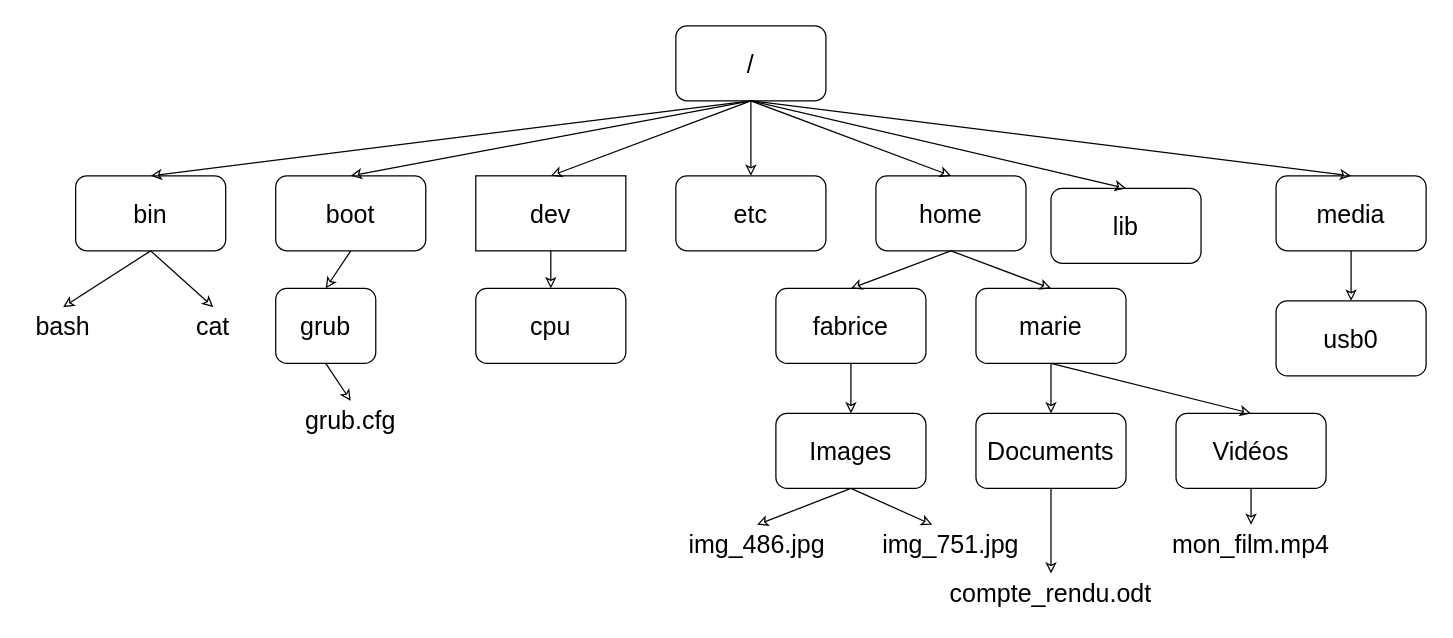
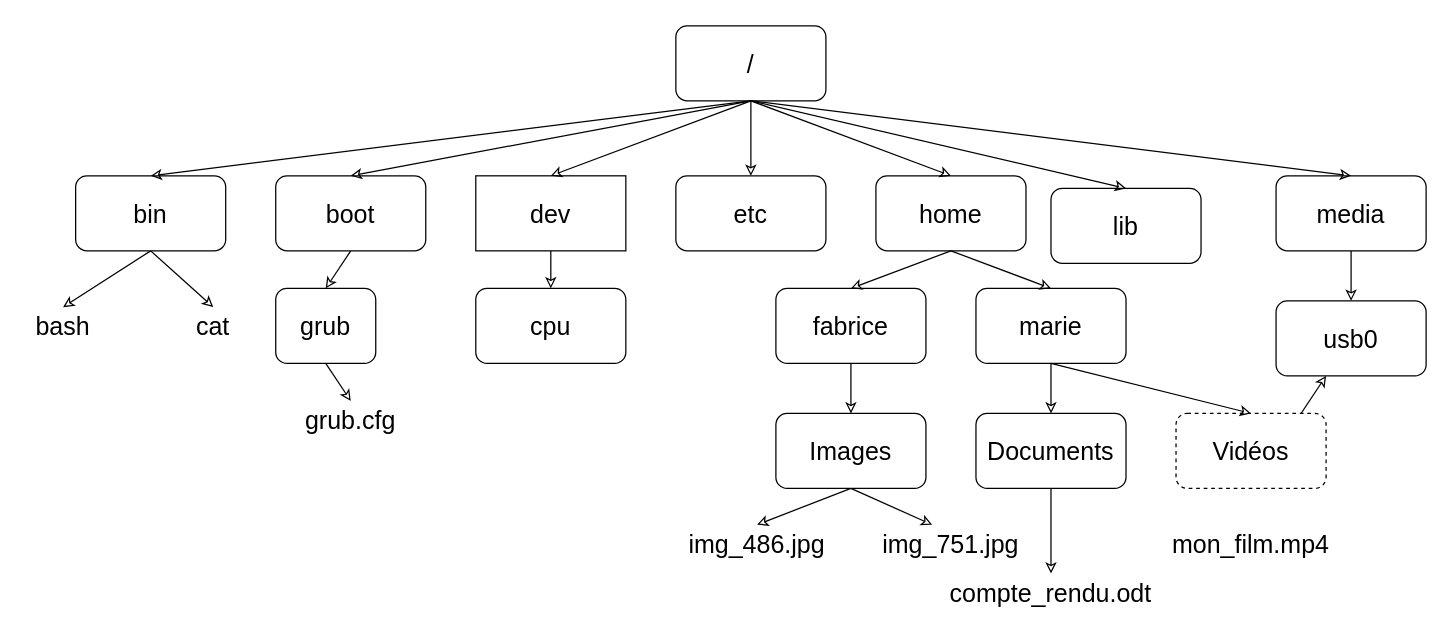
- <mxCell id="44" value="Vidéos" style="rounded=1;whiteSpace=wrap;html=1;fontSize=20;" vertex="1" parent="1"><mxGeometry x="940" y="330" width="120" height="60" as="geometry" /></mxCell>
+ <mxCell id="44" value="Vidéos" style="rounded=1;whiteSpace=wrap;html=1;fontSize=20;dashed=1;" vertex="1" parent="1"><mxGeometry x="940" y="330" width="120" height="60" as="geometry" /></mxCell>
- <mxCell id="43" style="edgeStyle=none;rounded=0;orthogonalLoop=1;jettySize=auto;html=1;exitX=0.5;exitY=1;exitDx=0;exitDy=0;entryX=0.5;entryY=0;entryDx=0;entryDy=0;fontSize=20;endArrow=classic;endFill=0;" edge="1" parent="1" source="44" target="46"><mxGeometry relative="1" as="geometry" /></mxCell>
+ <mxCell id="43" style="edgeStyle=none;rounded=0;orthogonalLoop=1;jettySize=auto;html=1;exitX=0.5;exitY=1;exitDx=0;exitDy=0;fontSize=20;endArrow=classic;endFill=0;" edge="1" parent="1" source="44" target="34"><mxGeometry relative="1" as="geometry" /></mxCell>
